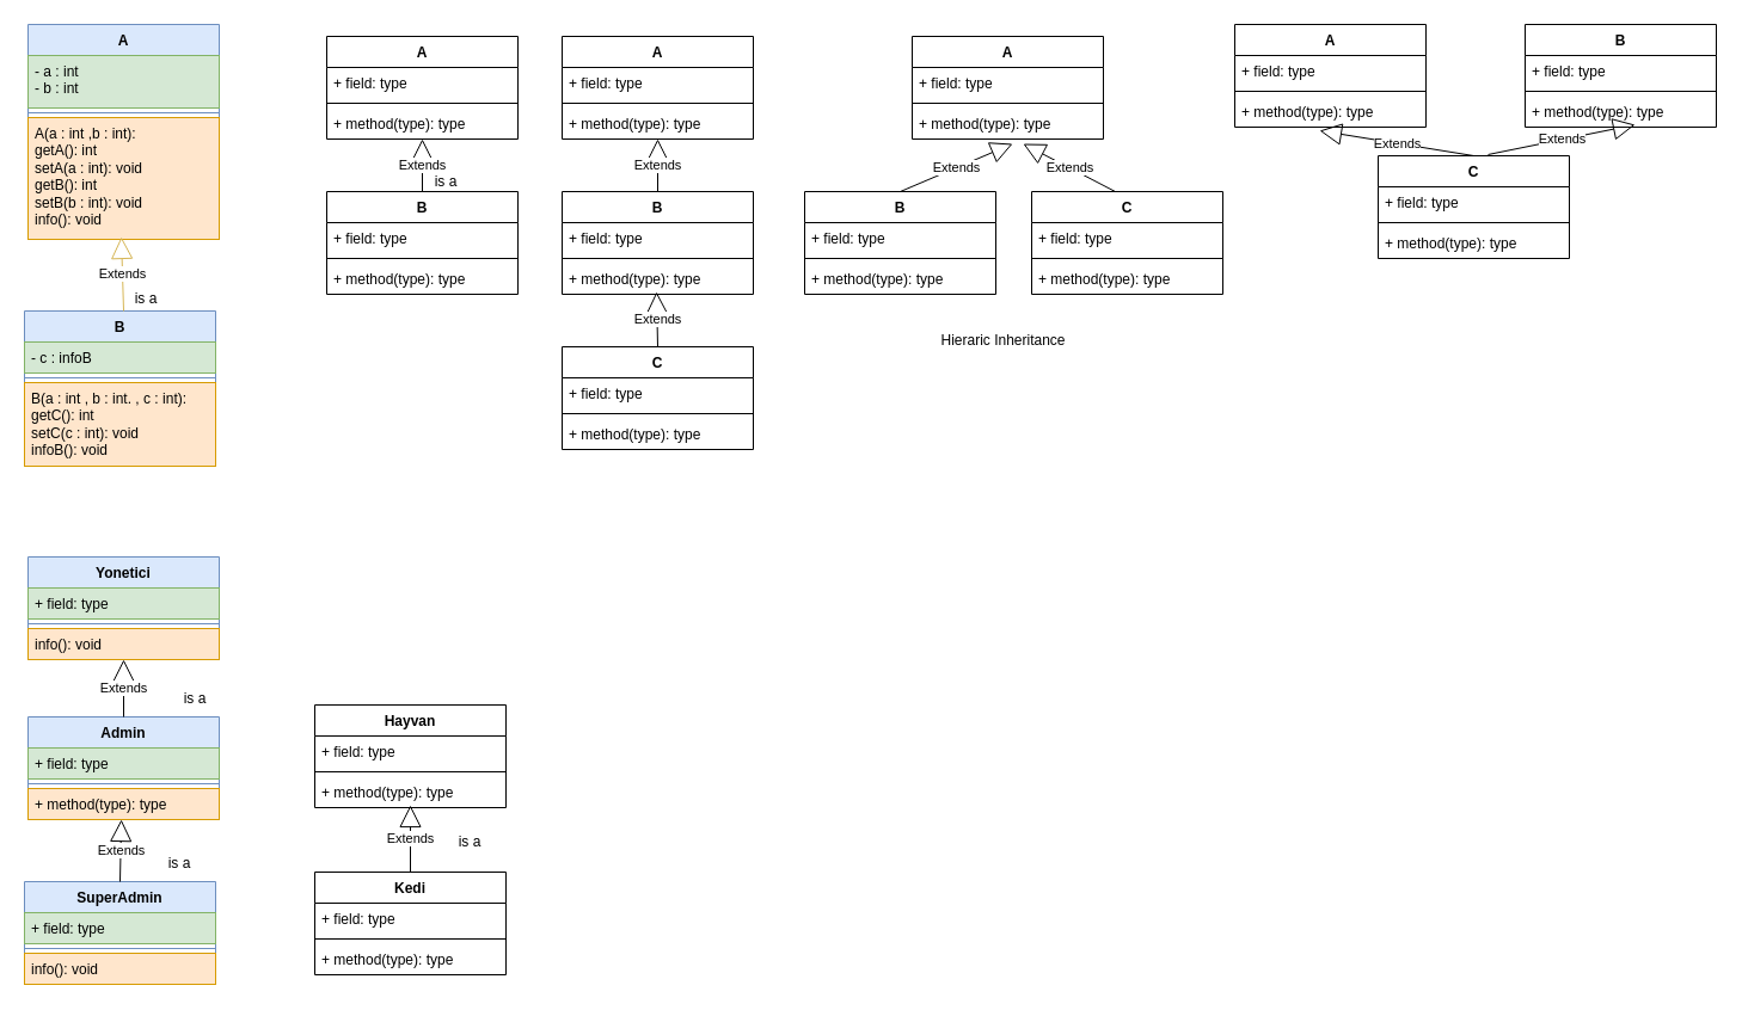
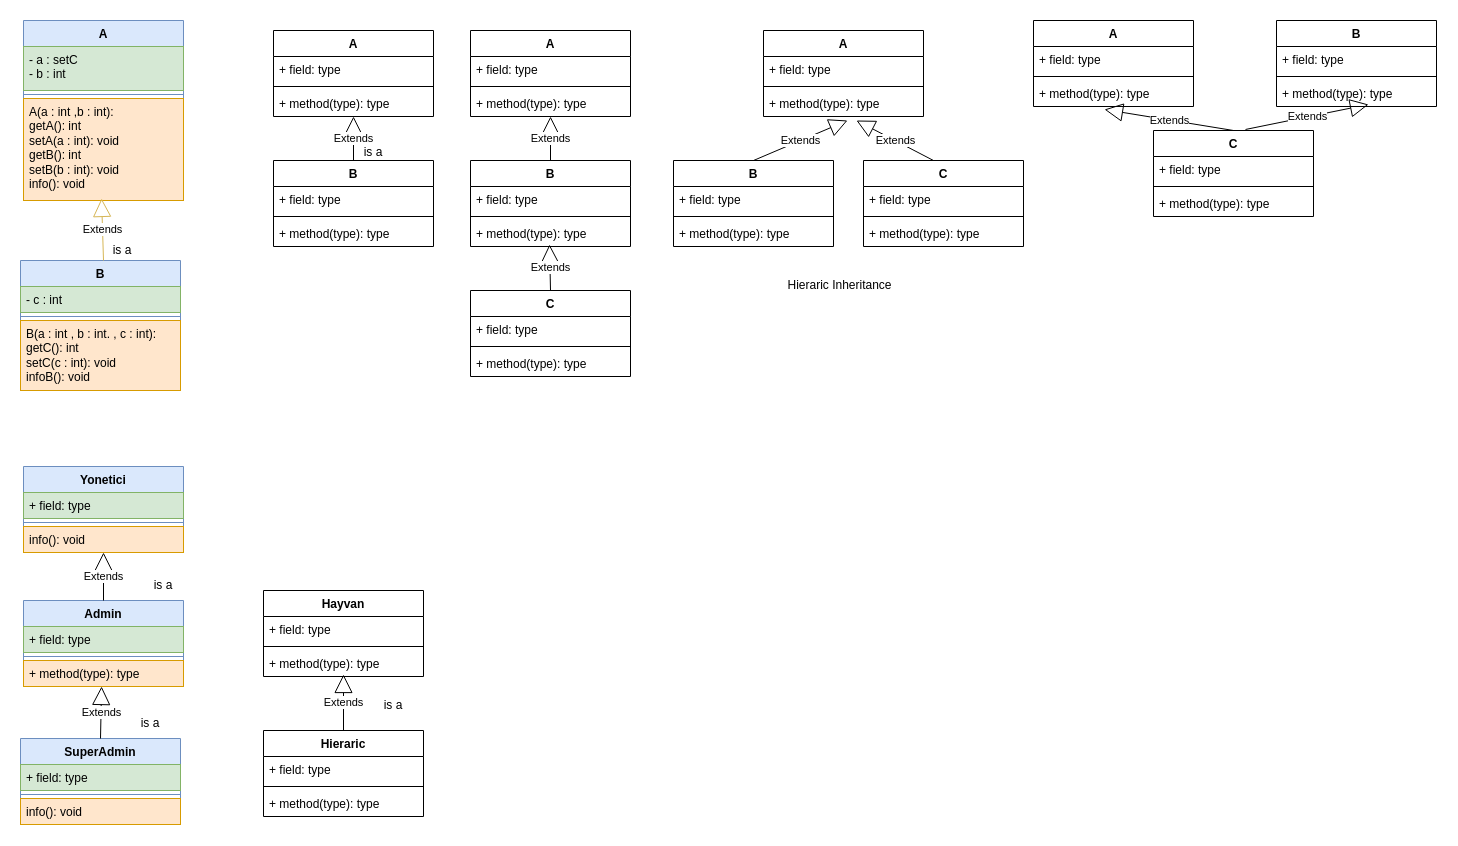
- <mxCell id="3" value="- a : int&lt;div&gt;- b : int&lt;/div&gt;" style="text;strokeColor=#82b366;fillColor=#d5e8d4;align=left;verticalAlign=top;spacingLeft=4;spacingRight=4;overflow=hidden;rotatable=0;points=[[0,0.5],[1,0.5]];portConstraint=eastwest;whiteSpace=wrap;html=1;" vertex="1" parent="2"><mxGeometry y="26" width="160" height="44" as="geometry" /></mxCell>
+ <mxCell id="3" value="- a : setC&lt;div&gt;- b : int&lt;/div&gt;" style="text;strokeColor=#82b366;fillColor=#d5e8d4;align=left;verticalAlign=top;spacingLeft=4;spacingRight=4;overflow=hidden;rotatable=0;points=[[0,0.5],[1,0.5]];portConstraint=eastwest;whiteSpace=wrap;html=1;" vertex="1" parent="2"><mxGeometry y="26" width="160" height="44" as="geometry" /></mxCell>
- <mxCell id="8" value="- c : infoB&amp;nbsp;" style="text;strokeColor=#82b366;fillColor=#d5e8d4;align=left;verticalAlign=top;spacingLeft=4;spacingRight=4;overflow=hidden;rotatable=0;points=[[0,0.5],[1,0.5]];portConstraint=eastwest;whiteSpace=wrap;html=1;" vertex="1" parent="6"><mxGeometry y="26" width="160" height="26" as="geometry" /></mxCell>
+ <mxCell id="8" value="- c : int&amp;nbsp;" style="text;strokeColor=#82b366;fillColor=#d5e8d4;align=left;verticalAlign=top;spacingLeft=4;spacingRight=4;overflow=hidden;rotatable=0;points=[[0,0.5],[1,0.5]];portConstraint=eastwest;whiteSpace=wrap;html=1;" vertex="1" parent="6"><mxGeometry y="26" width="160" height="26" as="geometry" /></mxCell>
- <mxCell id="83" value="Kedi" style="swimlane;fontStyle=1;align=center;verticalAlign=top;childLayout=stackLayout;horizontal=1;startSize=26;horizontalStack=0;resizeParent=1;resizeParentMax=0;resizeLast=0;collapsible=1;marginBottom=0;whiteSpace=wrap;html=1;" vertex="1" parent="1"><mxGeometry x="263" y="730" width="160" height="86" as="geometry" /></mxCell>
+ <mxCell id="83" value="Hieraric" style="swimlane;fontStyle=1;align=center;verticalAlign=top;childLayout=stackLayout;horizontal=1;startSize=26;horizontalStack=0;resizeParent=1;resizeParentMax=0;resizeLast=0;collapsible=1;marginBottom=0;whiteSpace=wrap;html=1;" vertex="1" parent="1"><mxGeometry x="263" y="730" width="160" height="86" as="geometry" /></mxCell>
